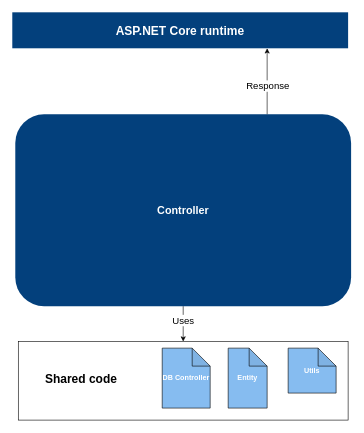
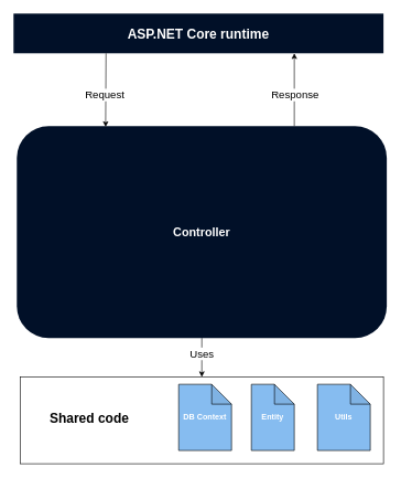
- <mxCell id="3" value="&lt;font style=&quot;font-size: 20px&quot;&gt;ASP.NET Core runtime&lt;/font&gt;" style="rounded=0;whiteSpace=wrap;html=1;fillColor=#03407c;fontColor=#FFFFFF;fontStyle=1;strokeColor=none;" parent="1" vertex="1"><mxGeometry x="20" width="560" height="60" as="geometry" y="20" /></mxCell>
+ <mxCell id="3" value="&lt;font style=&quot;font-size: 20px&quot;&gt;ASP.NET Core runtime&lt;/font&gt;" style="rounded=0;whiteSpace=wrap;html=1;fillColor=#011028;fontColor=#FFFFFF;fontStyle=1;strokeColor=none;" parent="1" vertex="1"><mxGeometry x="20" width="560" height="60" as="geometry" y="20" /></mxCell>
+ <mxCell id="10" value="" style="endArrow=classic;html=1;exitX=0.25;exitY=1;exitDx=0;exitDy=0;entryX=0.24;entryY=0.004;entryDx=0;entryDy=0;entryPerimeter=0;" edge="1" parent="1" source="3" target="6"><mxGeometry width="50" height="50" relative="1" as="geometry"><mxPoint x="100" y="170" as="sourcePoint" /><mxPoint x="150" y="120" as="targetPoint" /></mxGeometry></mxCell>
+ <mxCell id="11" value="&lt;font style=&quot;font-size: 16px;&quot;&gt;Request&lt;/font&gt;" style="text;html=1;resizable=0;points=[];align=center;verticalAlign=middle;labelBackgroundColor=#ffffff;fontSize=16;" vertex="1" connectable="0" parent="10"><mxGeometry x="0.141" y="-2" relative="1" as="geometry"><mxPoint as="offset" /></mxGeometry></mxCell>
- <mxCell id="6" value="&lt;span style=&quot;font-size: 18px&quot;&gt;Controller&lt;/span&gt;&lt;br&gt;" style="rounded=1;whiteSpace=wrap;html=1;fillColor=#03407C;fontStyle=1;fontColor=#FFFFFF;strokeColor=none;" parent="1" vertex="1"><mxGeometry x="25" y="190" width="560" height="320" as="geometry" /></mxCell>
+ <mxCell id="6" value="&lt;span style=&quot;font-size: 18px&quot;&gt;Controller&lt;/span&gt;&lt;br&gt;" style="rounded=1;whiteSpace=wrap;html=1;fillColor=#011028;fontStyle=1;fontColor=#FFFFFF;strokeColor=none;" parent="1" vertex="1"><mxGeometry x="25" y="190" width="560" height="320" as="geometry" /></mxCell>
- <mxCell id="9" value="Utils" style="shape=note;whiteSpace=wrap;html=1;backgroundOutline=1;darkOpacity=0.05;fillColor=#86BCF0;fontStyle=1;fontColor=#FFFFFF;" parent="1" vertex="1"><mxGeometry x="480" y="580" width="80" height="75" as="geometry" /></mxCell>
+ <mxCell id="9" value="Utils" style="shape=note;whiteSpace=wrap;html=1;backgroundOutline=1;darkOpacity=0.05;fillColor=#86BCF0;fontStyle=1;fontColor=#FFFFFF;" parent="1" vertex="1"><mxGeometry x="480" y="580" width="80" height="100" as="geometry" /></mxCell>
- <mxCell id="7" value="DB Controller&lt;br&gt;" style="shape=note;whiteSpace=wrap;html=1;backgroundOutline=1;darkOpacity=0.05;fillColor=#86BCF0;fontStyle=1;fontColor=#FFFFFF;" parent="1" vertex="1"><mxGeometry x="270" y="580" width="80" height="100" as="geometry" /></mxCell>
+ <mxCell id="7" value="DB Context&lt;br&gt;" style="shape=note;whiteSpace=wrap;html=1;backgroundOutline=1;darkOpacity=0.05;fillColor=#86BCF0;fontStyle=1;fontColor=#FFFFFF;" parent="1" vertex="1"><mxGeometry x="270" y="580" width="80" height="100" as="geometry" /></mxCell>
